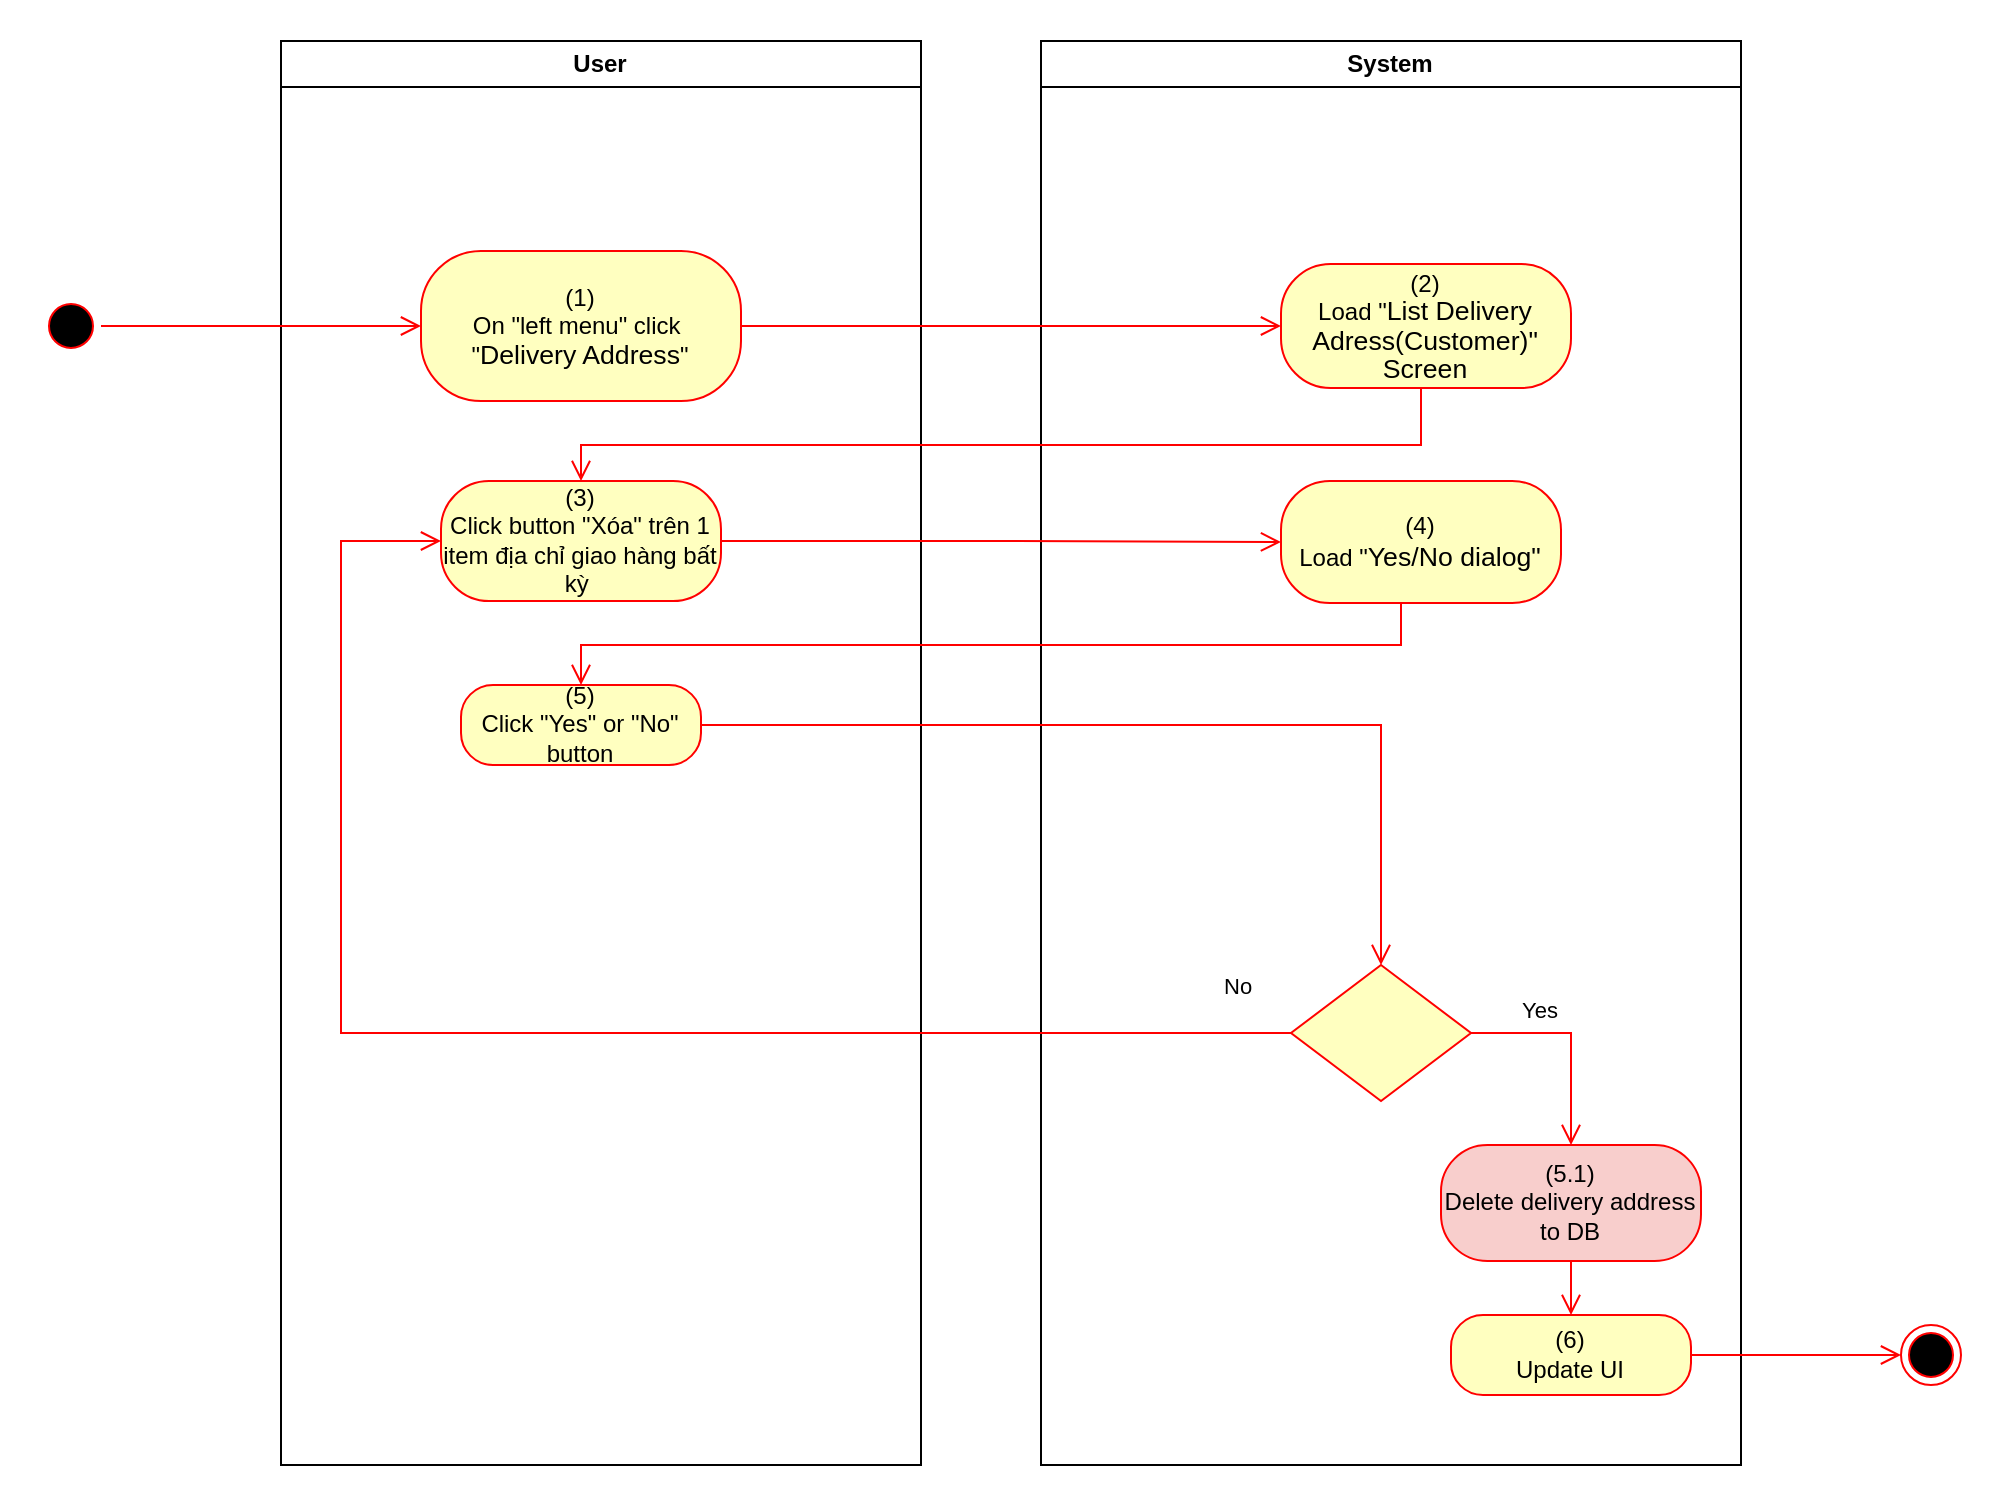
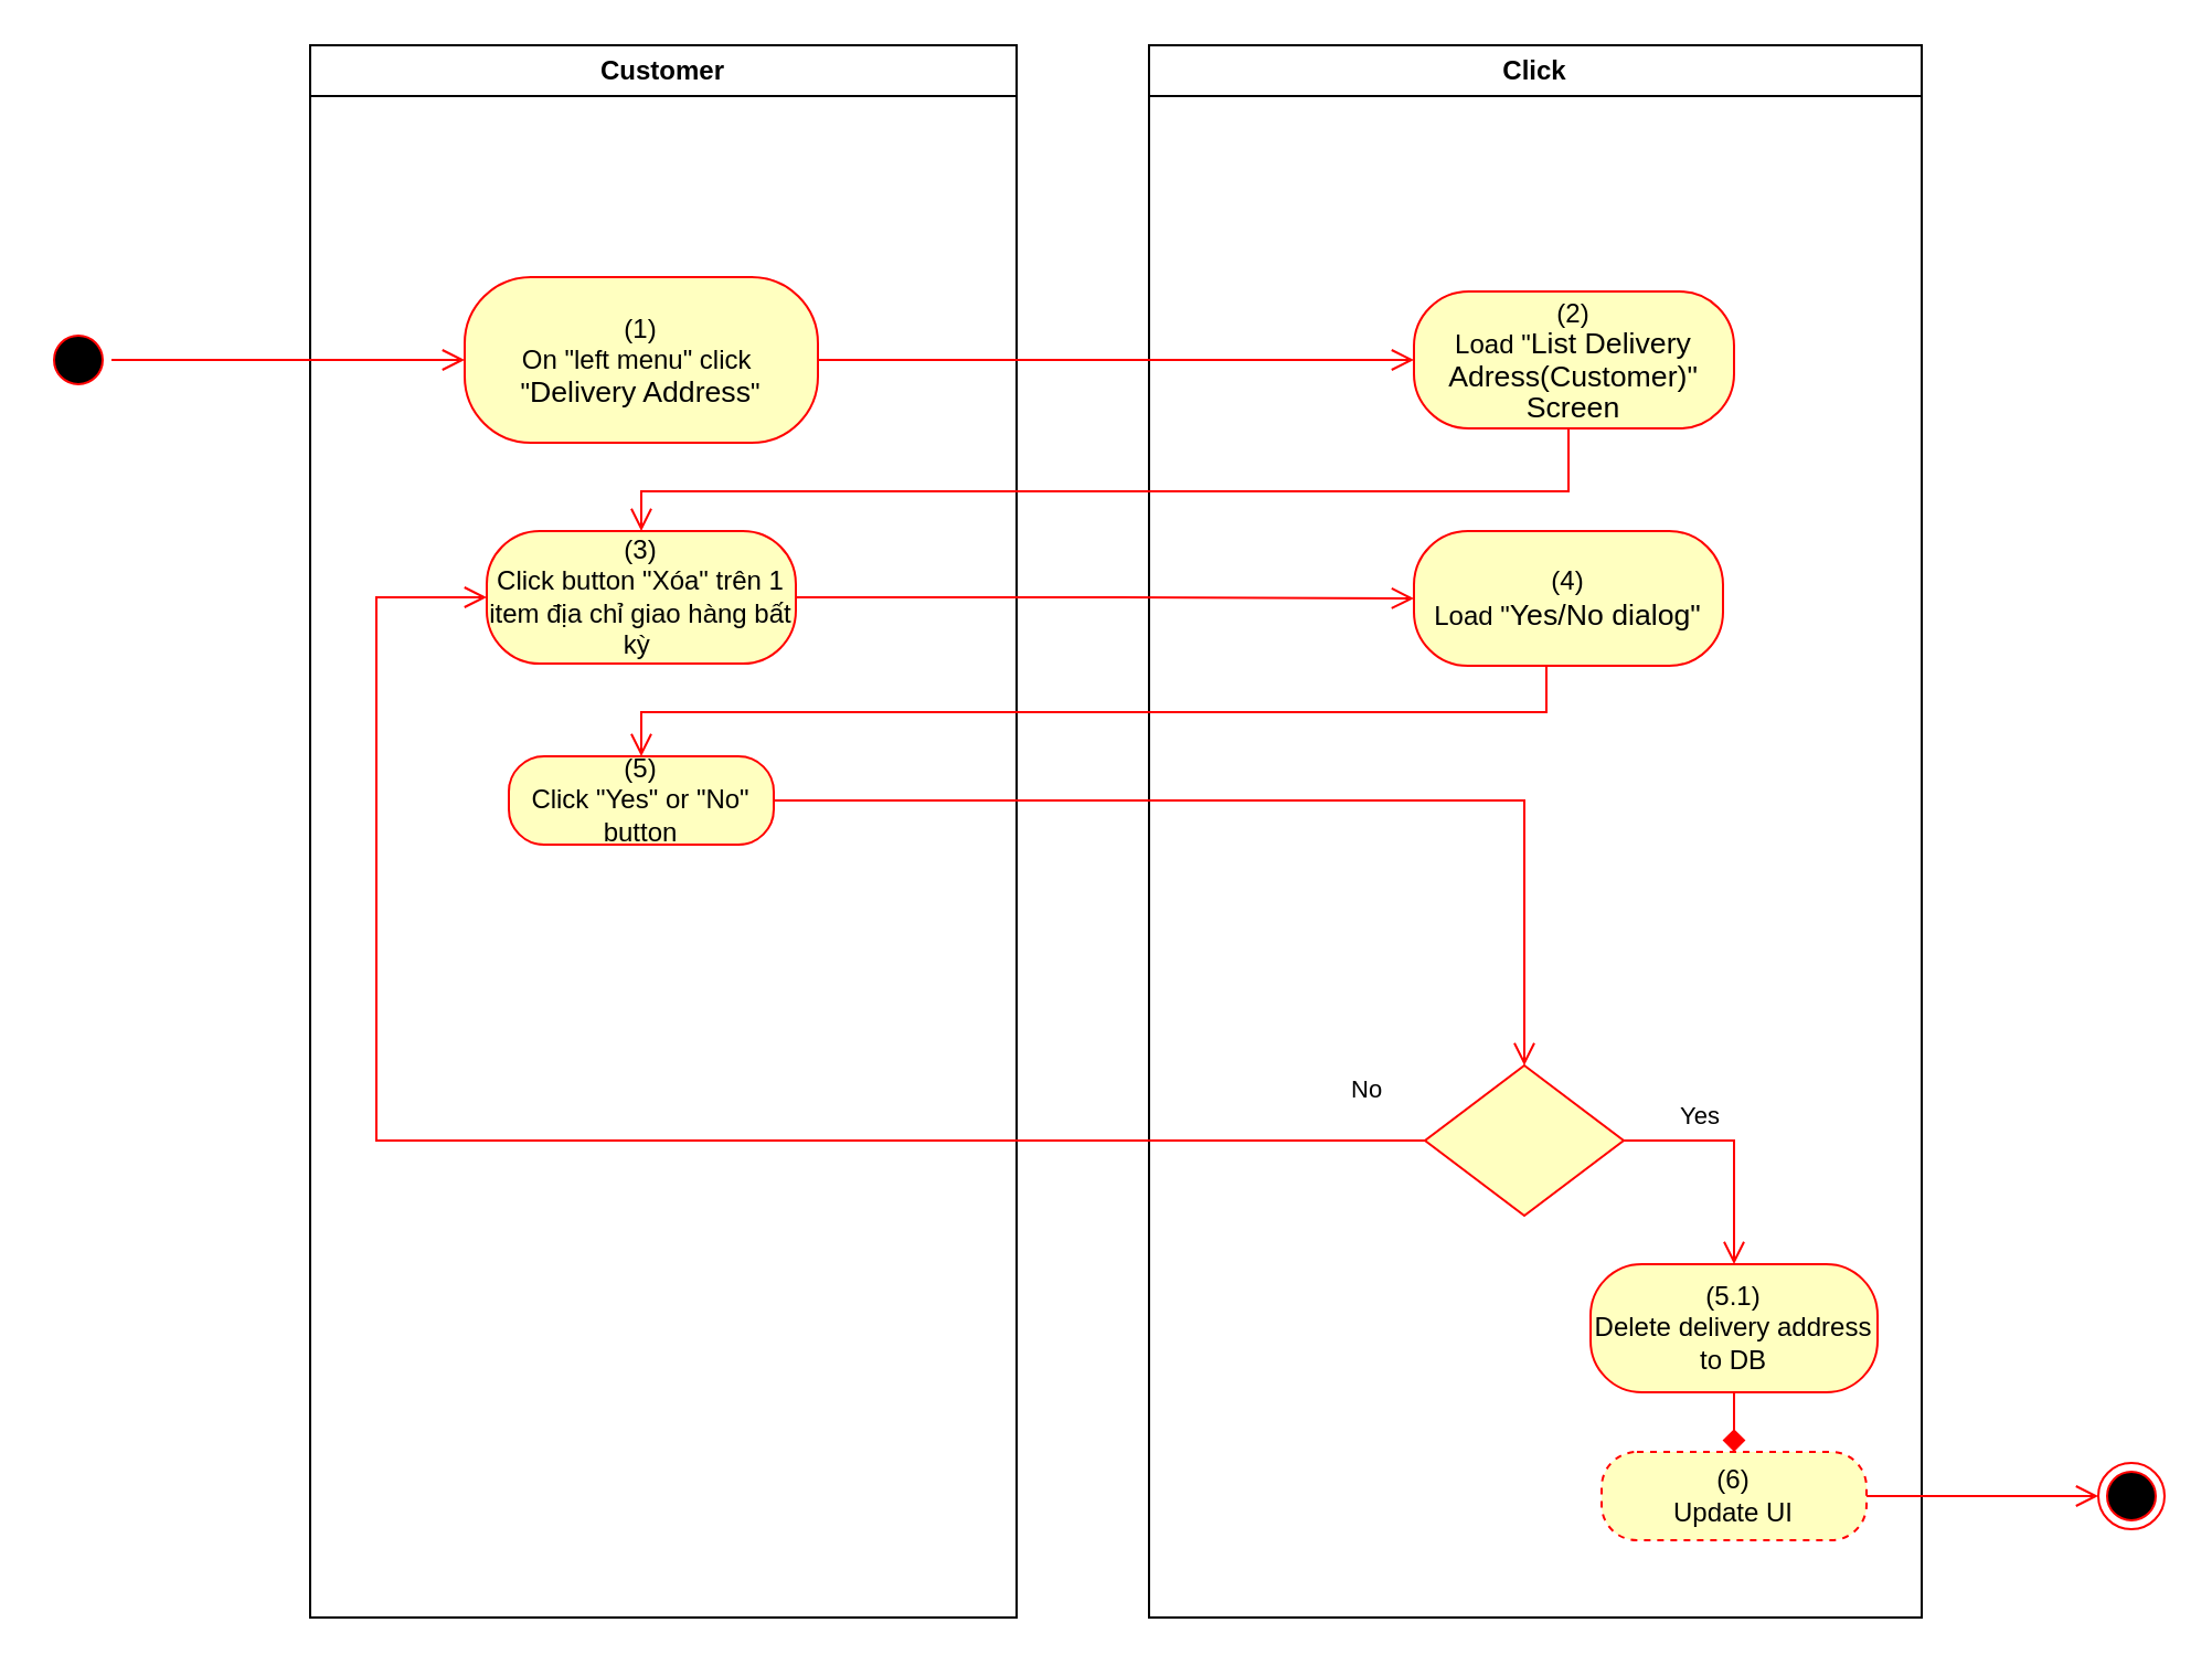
- <mxCell id="2" value="User" style="swimlane;whiteSpace=wrap" vertex="1" parent="1"><mxGeometry x="140" y="20" width="320" height="712" as="geometry"><mxRectangle x="120" y="128" width="60" height="23" as="alternateBounds" /></mxGeometry></mxCell>
+ <mxCell id="2" value="Customer" style="swimlane;whiteSpace=wrap" vertex="1" parent="1"><mxGeometry x="140" y="20" width="320" height="712" as="geometry"><mxRectangle x="120" y="128" width="60" height="23" as="alternateBounds" /></mxGeometry></mxCell>
- <mxCell id="6" value="System" style="swimlane;whiteSpace=wrap;startSize=23;" vertex="1" parent="1"><mxGeometry x="520" y="20" width="350" height="712" as="geometry" /></mxCell>
+ <mxCell id="6" value="Click" style="swimlane;whiteSpace=wrap;startSize=23;" vertex="1" parent="1"><mxGeometry x="520" y="20" width="350" height="712" as="geometry" /></mxCell>
- <mxCell id="10" value="(5.1)&lt;br&gt;Delete delivery address to DB" style="rounded=1;whiteSpace=wrap;html=1;arcSize=40;fontColor=#000000;fillColor=#f8cecc;strokeColor=#ff0000;" vertex="1" parent="6"><mxGeometry x="200" y="552" width="130" height="58" as="geometry" /></mxCell>
+ <mxCell id="10" value="(5.1)&lt;br&gt;Delete delivery address to DB" style="rounded=1;whiteSpace=wrap;html=1;arcSize=40;fontColor=#000000;fillColor=#ffffc0;strokeColor=#ff0000;" vertex="1" parent="6"><mxGeometry x="200" y="552" width="130" height="58" as="geometry" /></mxCell>
- <mxCell id="12" value="" style="edgeStyle=orthogonalEdgeStyle;html=1;verticalAlign=bottom;endArrow=open;endSize=8;strokeColor=#ff0000;rounded=0;exitX=0.5;exitY=1;exitDx=0;exitDy=0;entryX=0.5;entryY=0;entryDx=0;entryDy=0;" edge="1" parent="6" source="10" target="11"><mxGeometry relative="1" as="geometry"><mxPoint x="170" y="642" as="targetPoint" /></mxGeometry></mxCell>
+ <mxCell id="12" value="" style="edgeStyle=orthogonalEdgeStyle;html=1;verticalAlign=bottom;endArrow=diamond;endSize=8;strokeColor=#ff0000;rounded=0;exitX=0.5;exitY=1;exitDx=0;exitDy=0;entryX=0.5;entryY=0;entryDx=0;entryDy=0;" edge="1" parent="6" source="10" target="11"><mxGeometry relative="1" as="geometry"><mxPoint x="170" y="642" as="targetPoint" /></mxGeometry></mxCell>
- <mxCell id="11" value="(6)&lt;br&gt;Update UI" style="rounded=1;whiteSpace=wrap;html=1;arcSize=40;fontColor=#000000;fillColor=#ffffc0;strokeColor=#ff0000;" vertex="1" parent="6"><mxGeometry x="205" y="637" width="120" height="40" as="geometry" /></mxCell>
+ <mxCell id="11" value="(6)&lt;br&gt;Update UI" style="rounded=1;whiteSpace=wrap;html=1;arcSize=40;fontColor=#000000;fillColor=#ffffc0;strokeColor=#ff0000;dashed=1;" vertex="1" parent="6"><mxGeometry x="205" y="637" width="120" height="40" as="geometry" /></mxCell>
